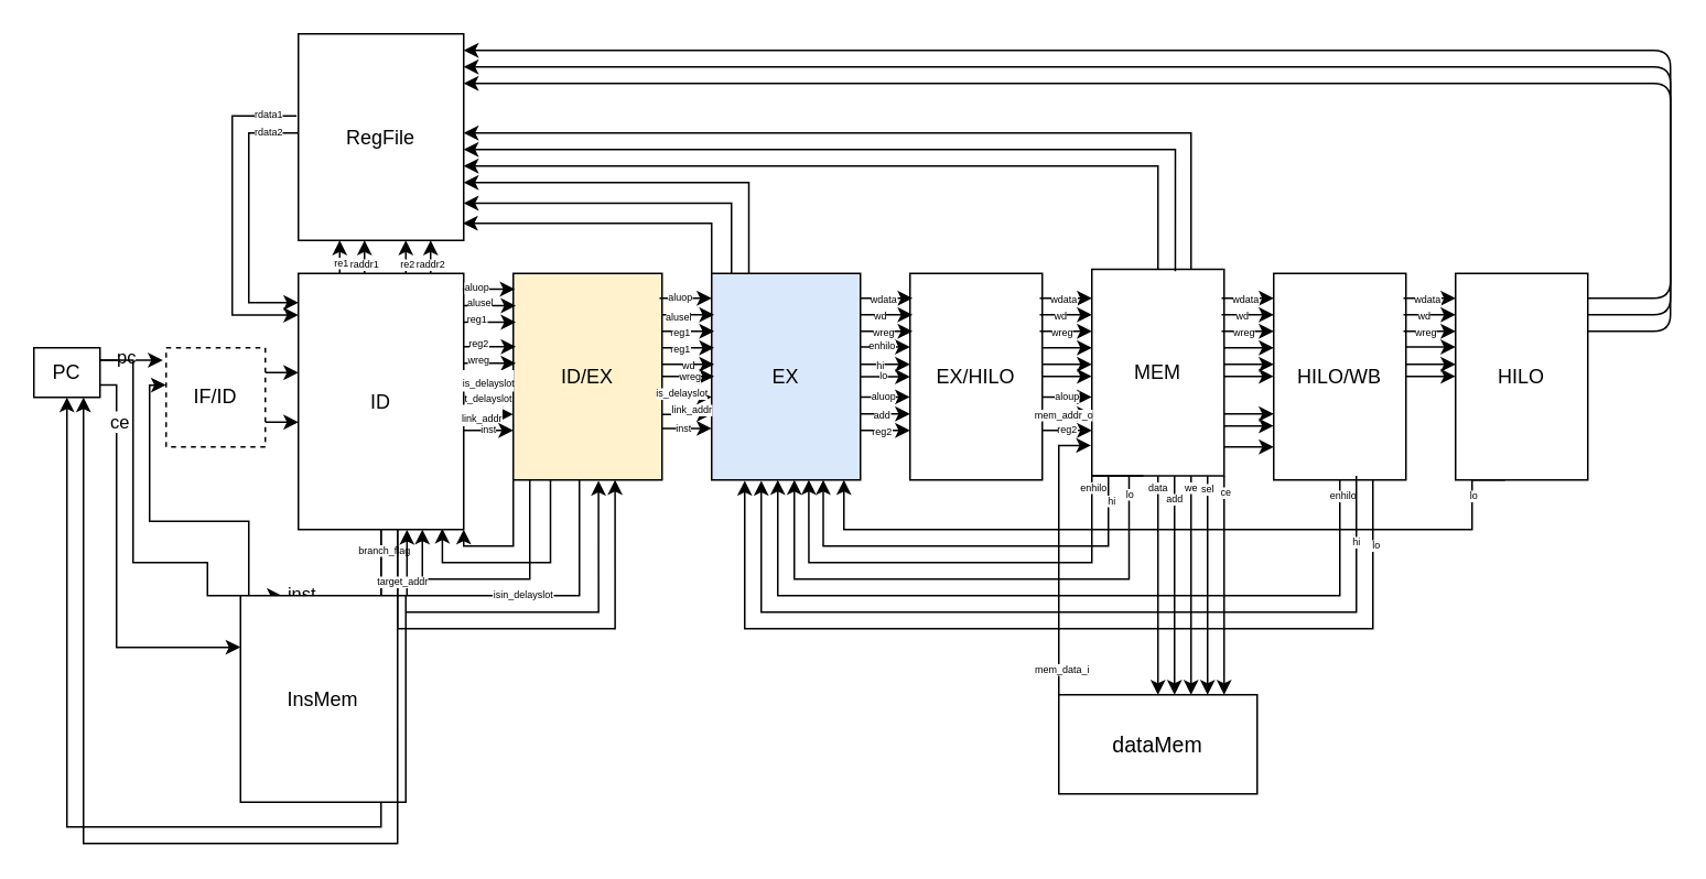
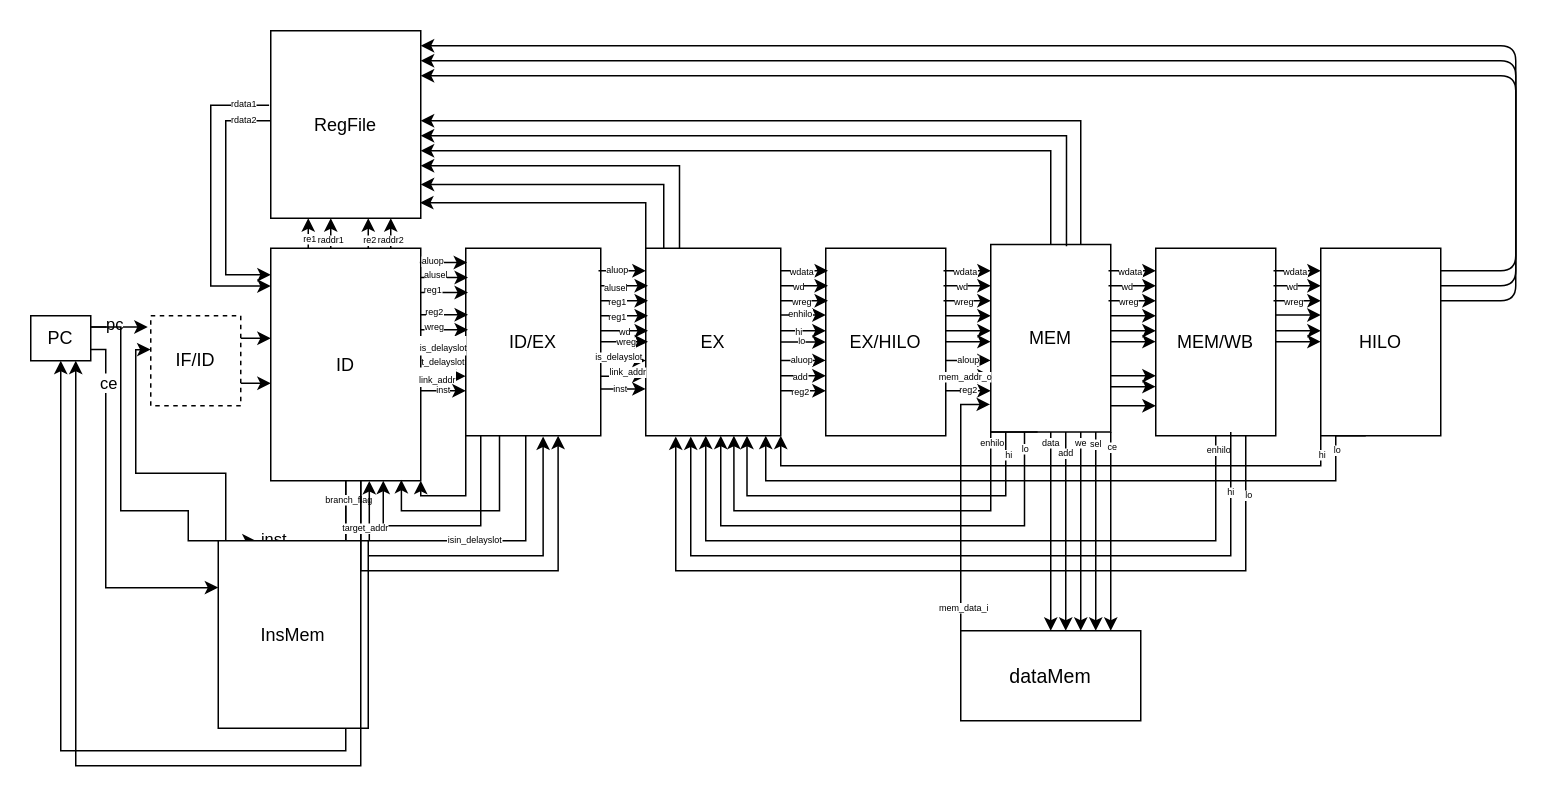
- <mxCell id="25" value="ID/EX" style="rounded=0;whiteSpace=wrap;html=1;fillColor=#fff2cc;" parent="1" vertex="1"><mxGeometry x="310" y="165" width="90" height="125" as="geometry" /></mxCell>
+ <mxCell id="25" value="ID/EX" style="rounded=0;whiteSpace=wrap;html=1;" parent="1" vertex="1"><mxGeometry x="310" y="165" width="90" height="125" as="geometry" /></mxCell>
- <mxCell id="29" value="EX" style="rounded=0;whiteSpace=wrap;html=1;fillColor=#dae8fc;" parent="1" vertex="1"><mxGeometry x="430" y="165" width="90" height="125" as="geometry" /></mxCell>
+ <mxCell id="29" value="EX" style="rounded=0;whiteSpace=wrap;html=1;" parent="1" vertex="1"><mxGeometry x="430" y="165" width="90" height="125" as="geometry" /></mxCell>
- <mxCell id="59" value="HILO/WB" style="rounded=0;whiteSpace=wrap;html=1;" parent="1" vertex="1"><mxGeometry x="770" y="165" width="80" height="125" as="geometry" /></mxCell>
+ <mxCell id="59" value="MEM/WB" style="rounded=0;whiteSpace=wrap;html=1;" parent="1" vertex="1"><mxGeometry x="770" y="165" width="80" height="125" as="geometry" /></mxCell>
+ <mxCell id="107" style="edgeStyle=orthogonalEdgeStyle;rounded=0;orthogonalLoop=1;jettySize=auto;html=1;entryX=1;entryY=1;entryDx=0;entryDy=0;fontSize=6;" parent="1" source="109" target="29" edge="1"><mxGeometry relative="1" as="geometry"><Array as="points"><mxPoint x="880" y="310" /><mxPoint x="520" y="310" /></Array></mxGeometry></mxCell>
+ <mxCell id="108" value="hi" style="edgeLabel;html=1;align=center;verticalAlign=middle;resizable=0;points=[];fontSize=6;" parent="107" vertex="1" connectable="0"><mxGeometry x="-0.946" y="-3" relative="1" as="geometry"><mxPoint x="3" y="1" as="offset" /></mxGeometry></mxCell>
